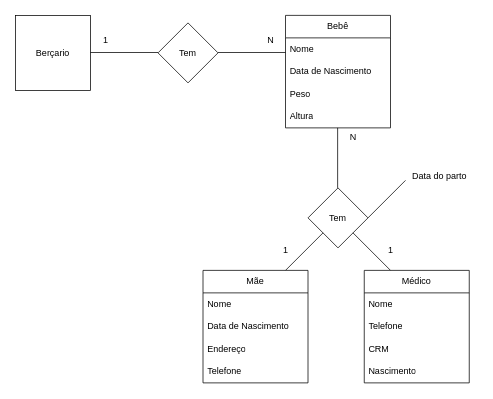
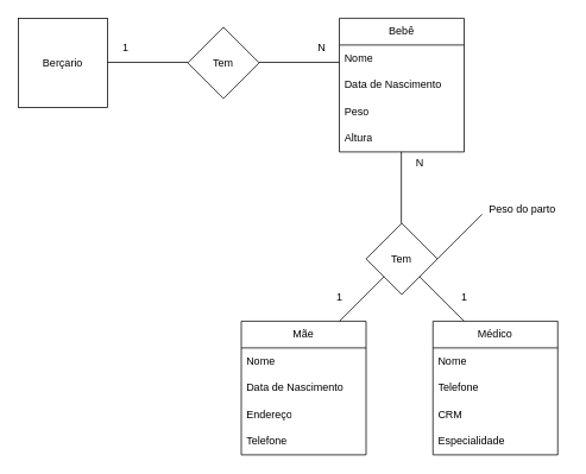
- <mxCell id="31" value="Data do parto" style="text;html=1;align=center;verticalAlign=middle;resizable=0;points=[];autosize=1;strokeColor=none;fillColor=none;" vertex="1" parent="1"><mxGeometry x="535" y="220" width="100" height="30" as="geometry" /></mxCell>
+ <mxCell id="31" value="Peso do parto" style="text;html=1;align=center;verticalAlign=middle;resizable=0;points=[];autosize=1;strokeColor=none;fillColor=none;" vertex="1" parent="1"><mxGeometry x="535" y="220" width="100" height="30" as="geometry" /></mxCell>
- <mxCell id="27" value="Nascimento" style="text;strokeColor=none;fillColor=none;align=left;verticalAlign=middle;spacingLeft=4;spacingRight=4;overflow=hidden;points=[[0,0.5],[1,0.5]];portConstraint=eastwest;rotatable=0;whiteSpace=wrap;html=1;" parent="23" vertex="1"><mxGeometry y="120" width="140" height="30" as="geometry" /></mxCell>
+ <mxCell id="27" value="Especialidade" style="text;strokeColor=none;fillColor=none;align=left;verticalAlign=middle;spacingLeft=4;spacingRight=4;overflow=hidden;points=[[0,0.5],[1,0.5]];portConstraint=eastwest;rotatable=0;whiteSpace=wrap;html=1;" parent="23" vertex="1"><mxGeometry y="120" width="140" height="30" as="geometry" /></mxCell>
